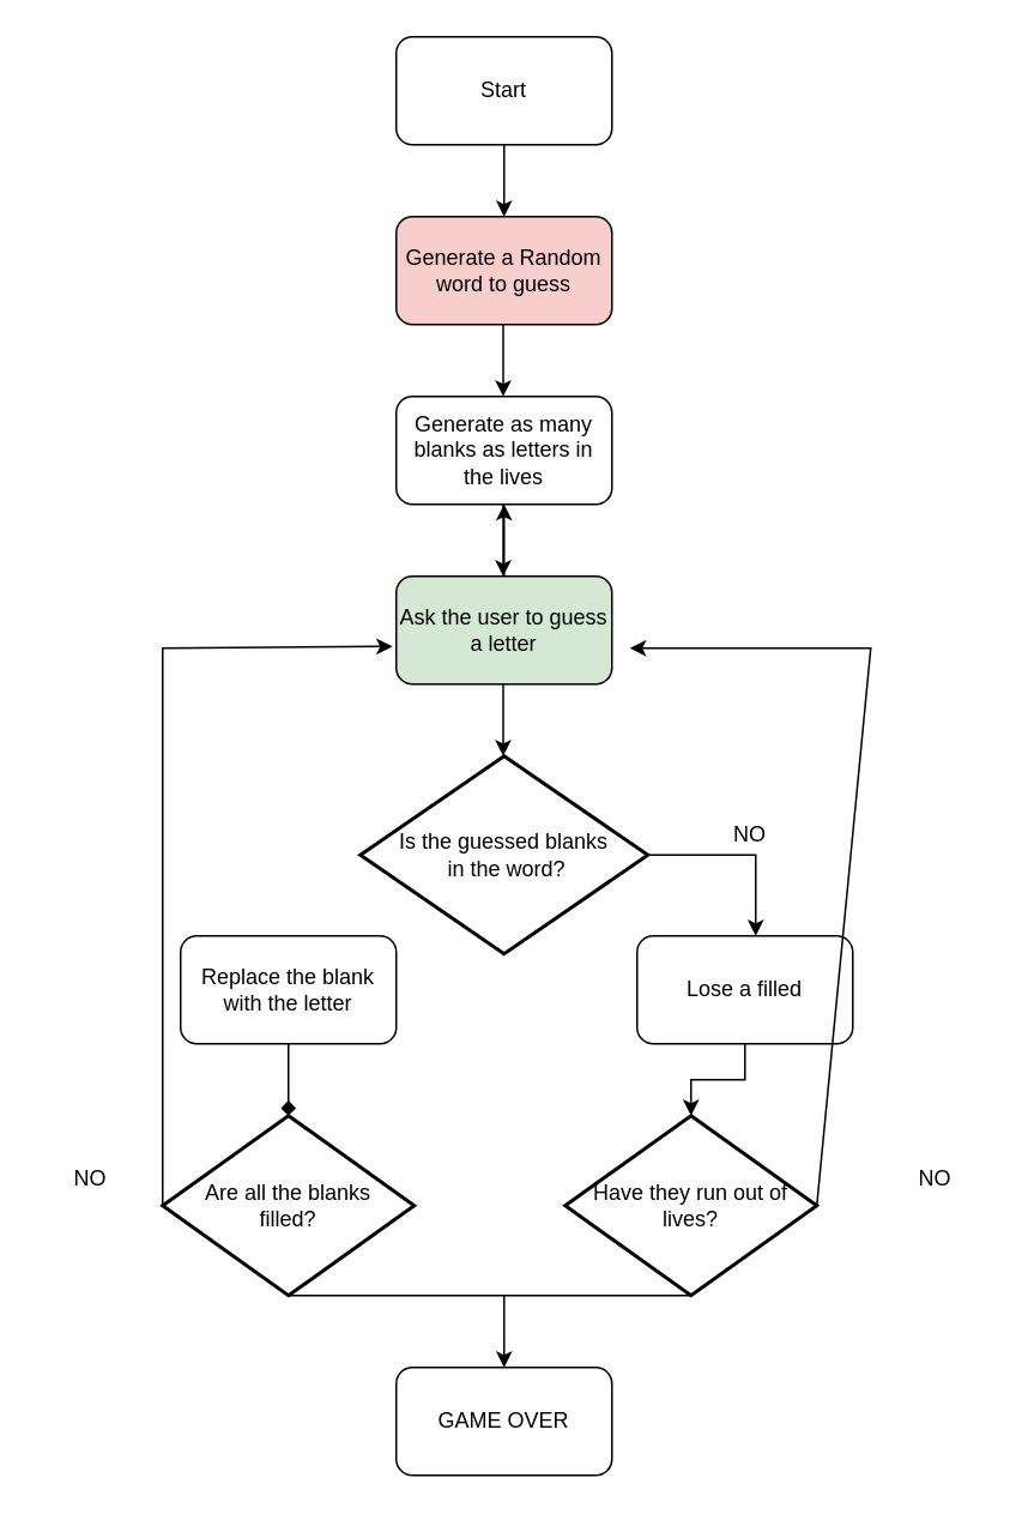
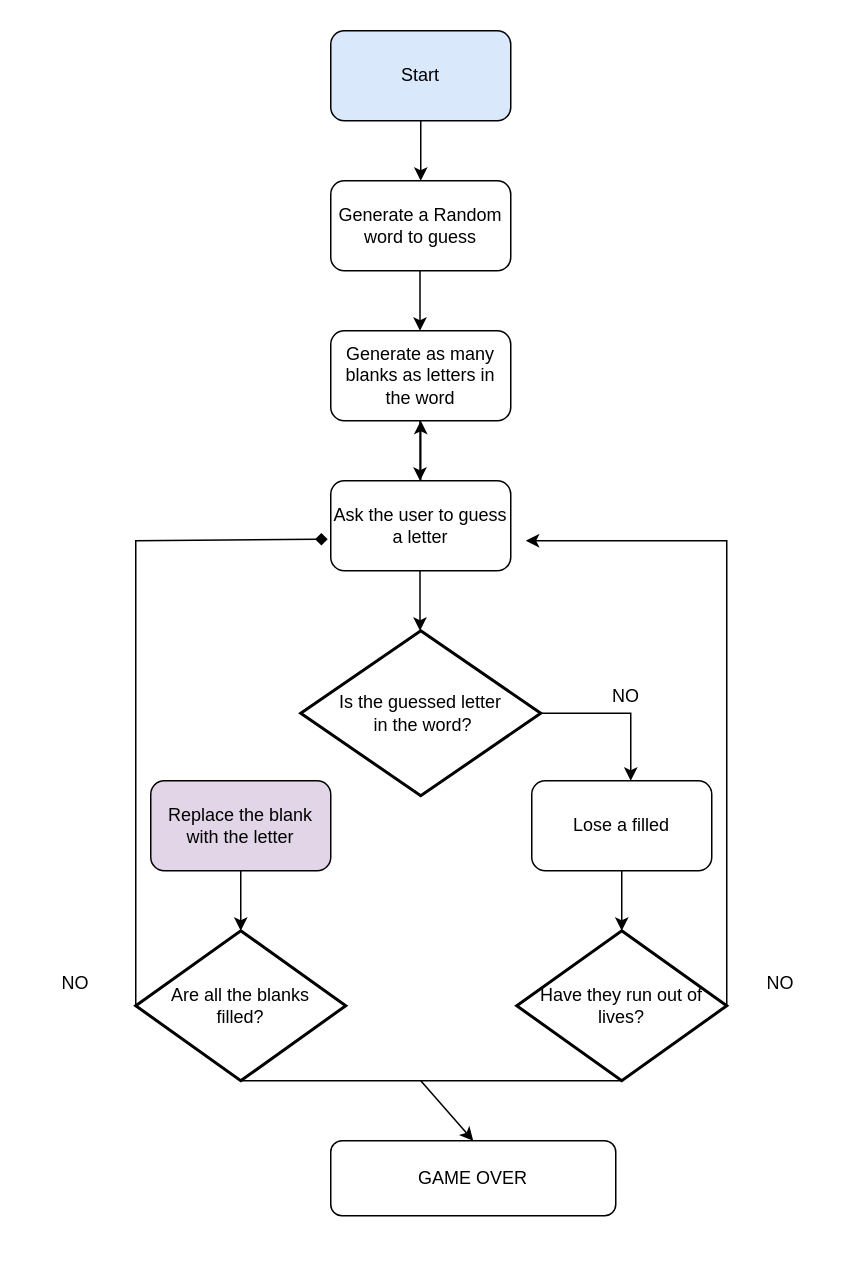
- <mxCell id="2" value="Start" style="rounded=1;whiteSpace=wrap;html=1;" vertex="1" parent="1"><mxGeometry x="220" y="20" width="120" height="60" as="geometry" /></mxCell>
+ <mxCell id="2" value="Start" style="rounded=1;whiteSpace=wrap;html=1;fillColor=#dae8fc;" vertex="1" parent="1"><mxGeometry x="220" y="20" width="120" height="60" as="geometry" /></mxCell>
- <mxCell id="3" value="Generate a Random word to guess" style="rounded=1;whiteSpace=wrap;html=1;fillColor=#f8cecc;" vertex="1" parent="1"><mxGeometry x="220" y="120" width="120" height="60" as="geometry" /></mxCell>
+ <mxCell id="3" value="Generate a Random word to guess" style="rounded=1;whiteSpace=wrap;html=1;" vertex="1" parent="1"><mxGeometry x="220" y="120" width="120" height="60" as="geometry" /></mxCell>
- <mxCell id="4" value="Generate as many blanks as letters in the lives" style="rounded=1;whiteSpace=wrap;html=1;" vertex="1" parent="1"><mxGeometry x="220" y="220" width="120" height="60" as="geometry" /></mxCell>
+ <mxCell id="4" value="Generate as many blanks as letters in the word" style="rounded=1;whiteSpace=wrap;html=1;" vertex="1" parent="1"><mxGeometry x="220" y="220" width="120" height="60" as="geometry" /></mxCell>
- <mxCell id="8" value="Ask the user to guess a letter" style="rounded=1;whiteSpace=wrap;html=1;fillColor=#d5e8d4;" vertex="1" parent="1"><mxGeometry x="220" y="320" width="120" height="60" as="geometry" /></mxCell>
+ <mxCell id="8" value="Ask the user to guess a letter" style="rounded=1;whiteSpace=wrap;html=1;" vertex="1" parent="1"><mxGeometry x="220" y="320" width="120" height="60" as="geometry" /></mxCell>
- <mxCell id="20" value="" style="endArrow=classic;html=1;rounded=0;exitX=0;exitY=0.5;exitDx=0;exitDy=0;exitPerimeter=0;entryX=-0.017;entryY=0.65;entryDx=0;entryDy=0;entryPerimeter=0;" edge="1" parent="1" source="16" target="8"><mxGeometry width="50" height="50" relative="1" as="geometry"><mxPoint x="320" y="410" as="sourcePoint" /><mxPoint x="80" y="300" as="targetPoint" /><Array as="points"><mxPoint x="90" y="360" /></Array></mxGeometry></mxCell>
+ <mxCell id="20" value="" style="endArrow=diamond;html=1;rounded=0;exitX=0;exitY=0.5;exitDx=0;exitDy=0;exitPerimeter=0;entryX=-0.017;entryY=0.65;entryDx=0;entryDy=0;entryPerimeter=0;" edge="1" parent="1" source="16" target="8"><mxGeometry width="50" height="50" relative="1" as="geometry"><mxPoint x="320" y="410" as="sourcePoint" /><mxPoint x="80" y="300" as="targetPoint" /><Array as="points"><mxPoint x="90" y="360" /></Array></mxGeometry></mxCell>
- <mxCell id="10" value="Is the guessed blanks&lt;div&gt;&amp;nbsp;in the word?&lt;/div&gt;" style="strokeWidth=2;html=1;shape=mxgraph.flowchart.decision;whiteSpace=wrap;align=center;" vertex="1" parent="1"><mxGeometry x="200" y="420" width="160" height="110" as="geometry" /></mxCell>
+ <mxCell id="10" value="Is the guessed letter&lt;div&gt;&amp;nbsp;in the word?&lt;/div&gt;" style="strokeWidth=2;html=1;shape=mxgraph.flowchart.decision;whiteSpace=wrap;align=center;" vertex="1" parent="1"><mxGeometry x="200" y="420" width="160" height="110" as="geometry" /></mxCell>
- <mxCell id="12" value="Replace the blank with the letter" style="rounded=1;whiteSpace=wrap;html=1;" vertex="1" parent="1"><mxGeometry x="100" y="520" width="120" height="60" as="geometry" /></mxCell>
+ <mxCell id="12" value="Replace the blank with the letter" style="rounded=1;whiteSpace=wrap;html=1;fillColor=#e1d5e7;" vertex="1" parent="1"><mxGeometry x="100" y="520" width="120" height="60" as="geometry" /></mxCell>
- <mxCell id="18" style="edgeStyle=orthogonalEdgeStyle;rounded=0;orthogonalLoop=1;jettySize=auto;html=1;exitX=0.5;exitY=1;exitDx=0;exitDy=0;entryX=0.5;entryY=0;entryDx=0;entryDy=0;entryPerimeter=0;endArrow=diamond;" edge="1" parent="1" source="12" target="16"><mxGeometry relative="1" as="geometry" /></mxCell>
+ <mxCell id="18" style="edgeStyle=orthogonalEdgeStyle;rounded=0;orthogonalLoop=1;jettySize=auto;html=1;exitX=0.5;exitY=1;exitDx=0;exitDy=0;entryX=0.5;entryY=0;entryDx=0;entryDy=0;entryPerimeter=0;" edge="1" parent="1" source="12" target="16"><mxGeometry relative="1" as="geometry" /></mxCell>
- <mxCell id="17" value="Have they run out of&lt;div&gt;lives?&lt;/div&gt;" style="strokeWidth=2;html=1;shape=mxgraph.flowchart.decision;whiteSpace=wrap;" vertex="1" parent="1"><mxGeometry x="314" y="620" width="140" height="100" as="geometry" /></mxCell>
+ <mxCell id="17" value="Have they run out of&lt;div&gt;lives?&lt;/div&gt;" style="strokeWidth=2;html=1;shape=mxgraph.flowchart.decision;whiteSpace=wrap;" vertex="1" parent="1"><mxGeometry x="344" y="620" width="140" height="100" as="geometry" /></mxCell>
- <mxCell id="25" value="GAME OVER" style="rounded=1;whiteSpace=wrap;html=1;" vertex="1" parent="1"><mxGeometry x="220" y="760" width="120" height="60" as="geometry" /></mxCell>
+ <mxCell id="25" value="GAME OVER" style="rounded=1;whiteSpace=wrap;html=1;" vertex="1" parent="1"><mxGeometry x="220" y="760" width="190" height="50" as="geometry" /></mxCell>
